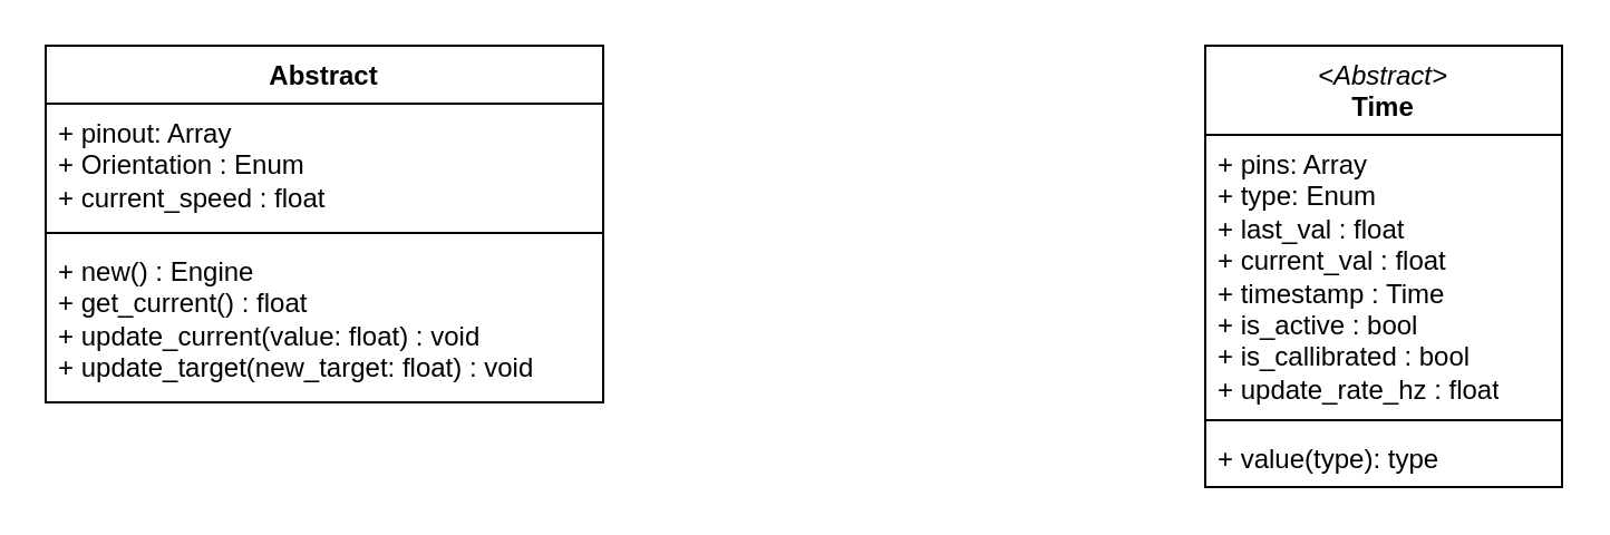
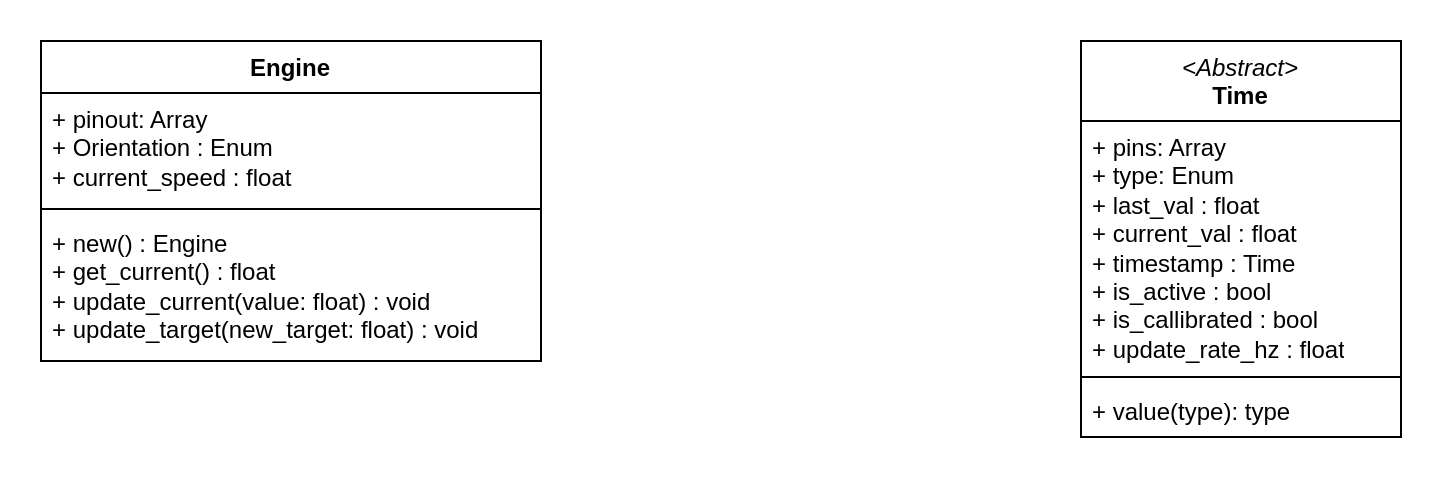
- <mxCell id="2" value="Abstract" style="swimlane;fontStyle=1;align=center;verticalAlign=top;childLayout=stackLayout;horizontal=1;startSize=26;horizontalStack=0;resizeParent=1;resizeParentMax=0;resizeLast=0;collapsible=1;marginBottom=0;whiteSpace=wrap;html=1;" vertex="1" parent="1"><mxGeometry x="20" y="20" width="250" height="160" as="geometry" /></mxCell>
+ <mxCell id="2" value="Engine" style="swimlane;fontStyle=1;align=center;verticalAlign=top;childLayout=stackLayout;horizontal=1;startSize=26;horizontalStack=0;resizeParent=1;resizeParentMax=0;resizeLast=0;collapsible=1;marginBottom=0;whiteSpace=wrap;html=1;" vertex="1" parent="1"><mxGeometry x="20" y="20" width="250" height="160" as="geometry" /></mxCell>
